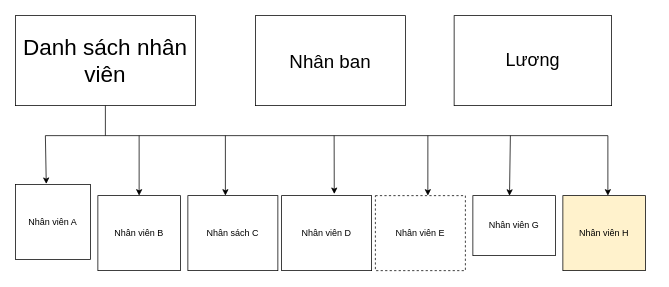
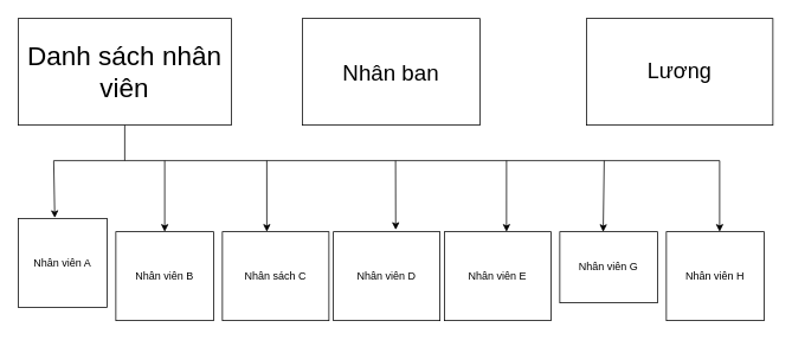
- <mxCell id="11" value="&lt;font style=&quot;font-size: 24px&quot;&gt;Lương&lt;/font&gt;" style="rounded=0;whiteSpace=wrap;html=1;" parent="1" vertex="1"><mxGeometry x="605" y="20" width="210" height="120" as="geometry" /></mxCell>
+ <mxCell id="11" value="&lt;font style=&quot;font-size: 24px&quot;&gt;Lương&lt;/font&gt;" style="rounded=0;whiteSpace=wrap;html=1;" parent="1" vertex="1"><mxGeometry x="660" width="210" height="120" as="geometry" y="20" /></mxCell>
- <mxCell id="7" value="Nhân viên E" style="rounded=0;whiteSpace=wrap;html=1;dashed=1;" parent="1" vertex="1"><mxGeometry x="500" y="260" width="120" height="100" as="geometry" /></mxCell>
+ <mxCell id="7" value="Nhân viên E" style="rounded=0;whiteSpace=wrap;html=1;" parent="1" vertex="1"><mxGeometry x="500" y="260" width="120" height="100" as="geometry" /></mxCell>
- <mxCell id="9" value="Nhân viên H" style="rounded=0;whiteSpace=wrap;html=1;fillColor=#fff2cc;" parent="1" vertex="1"><mxGeometry x="750" y="260" width="110" height="100" as="geometry" /></mxCell>
+ <mxCell id="9" value="Nhân viên H" style="rounded=0;whiteSpace=wrap;html=1;" parent="1" vertex="1"><mxGeometry x="750" y="260" width="110" height="100" as="geometry" /></mxCell>
